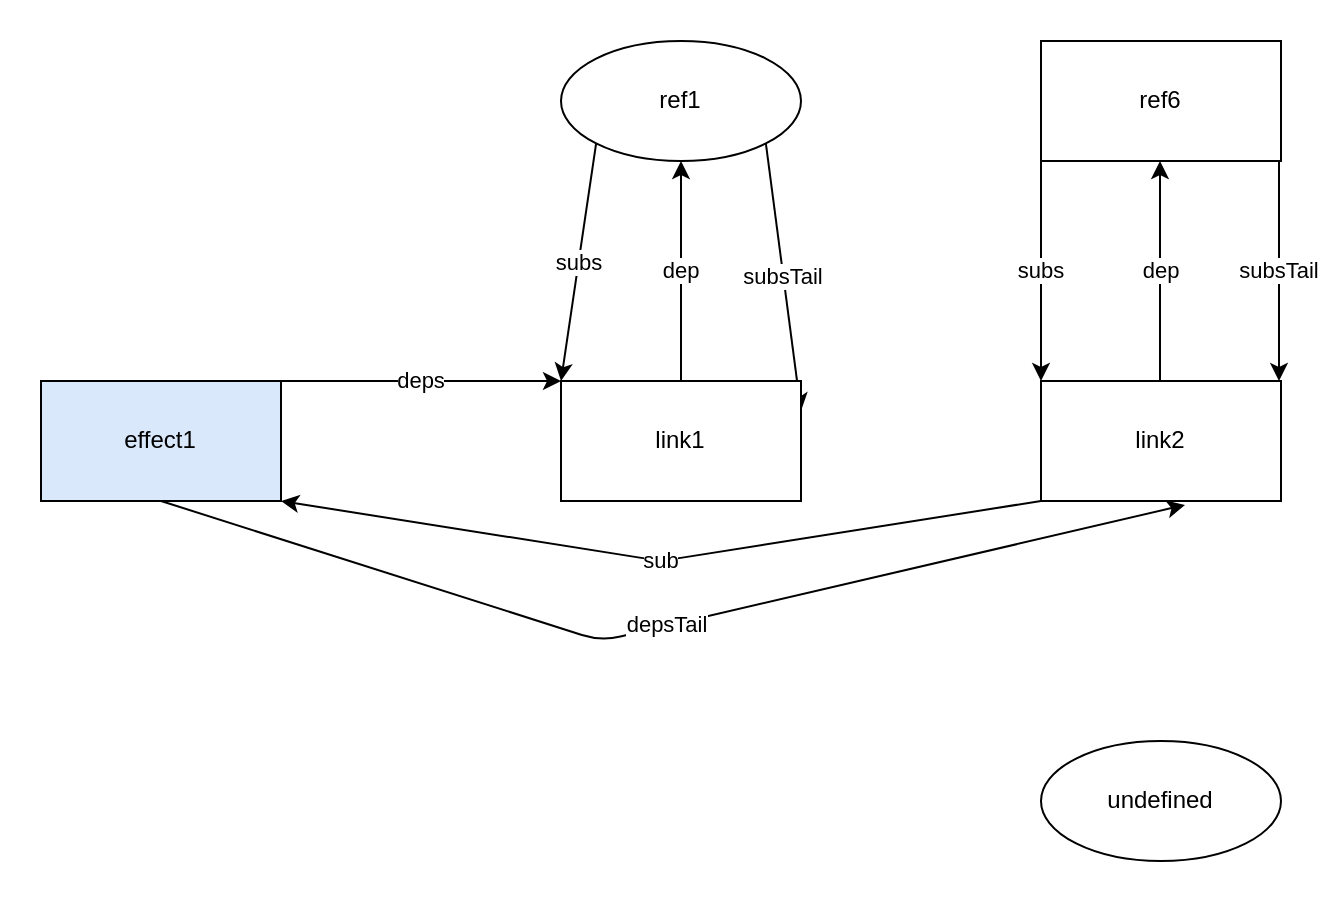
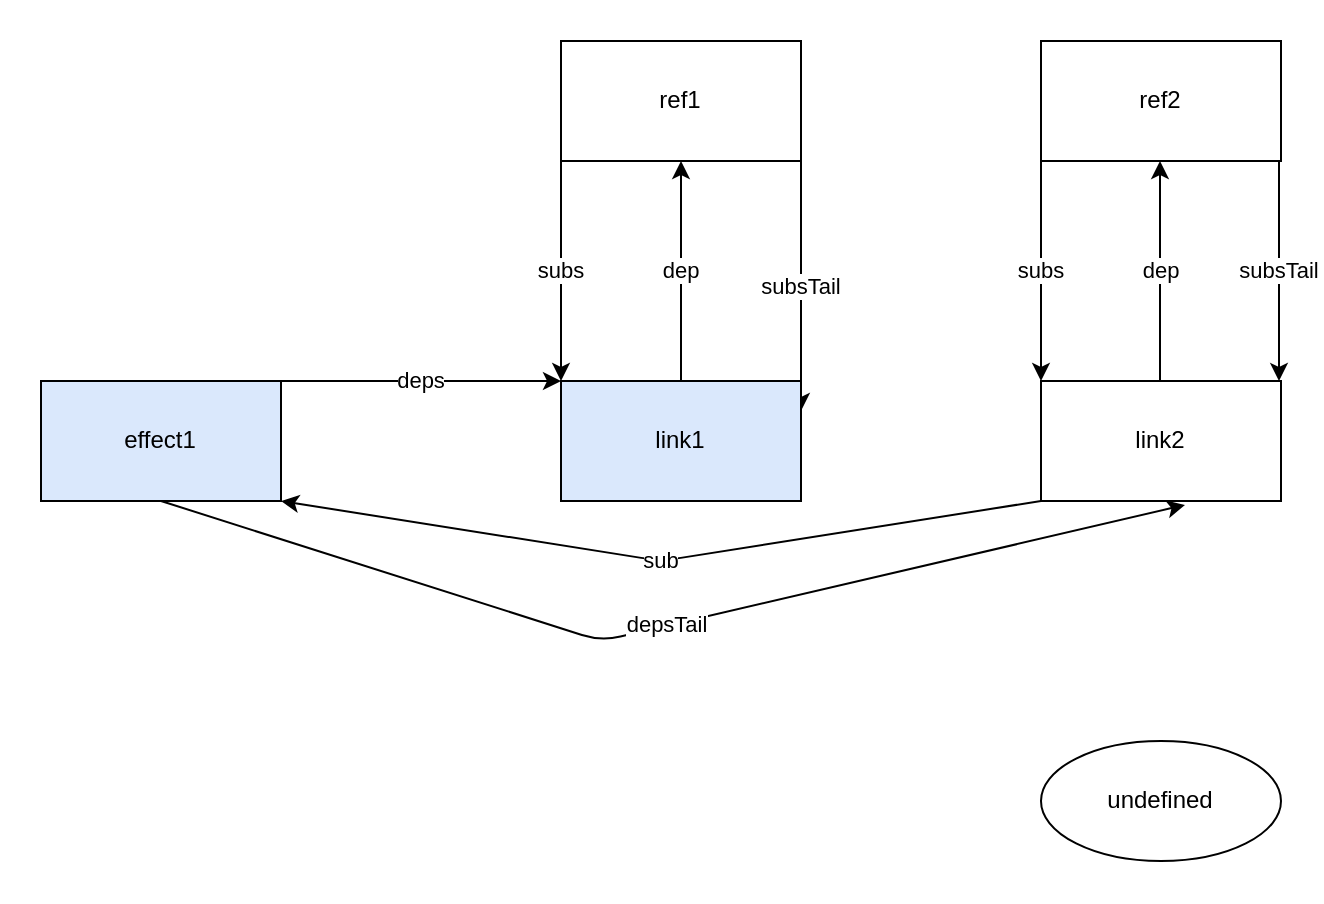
- <mxCell id="4" value="ref1" style="ellipse;whiteSpace=wrap;html=1;" parent="1" vertex="1"><mxGeometry x="280" y="20" width="120" height="60" as="geometry" /></mxCell>
+ <mxCell id="4" value="ref1" style="whiteSpace=wrap;html=1;" parent="1" vertex="1"><mxGeometry x="280" y="20" width="120" height="60" as="geometry" /></mxCell>
- <mxCell id="10" value="ref6" style="whiteSpace=wrap;html=1;" parent="1" vertex="1"><mxGeometry x="520" y="20" width="120" height="60" as="geometry" /></mxCell>
+ <mxCell id="10" value="ref2" style="whiteSpace=wrap;html=1;" parent="1" vertex="1"><mxGeometry x="520" y="20" width="120" height="60" as="geometry" /></mxCell>
- <mxCell id="6" value="&lt;div&gt;link1&lt;/div&gt;" style="whiteSpace=wrap;html=1;" parent="1" vertex="1"><mxGeometry x="280" y="190" width="120" height="60" as="geometry" /></mxCell>
+ <mxCell id="6" value="&lt;div&gt;link1&lt;/div&gt;" style="whiteSpace=wrap;html=1;fillColor=#dae8fc;" parent="1" vertex="1"><mxGeometry x="280" y="190" width="120" height="60" as="geometry" /></mxCell>
